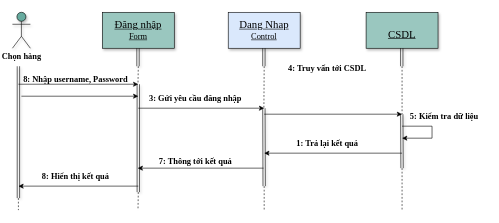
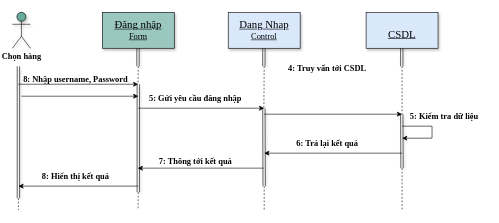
- <mxCell id="13" value="&lt;br&gt;&lt;font face=&quot;Times New Roman&quot;&gt;&lt;span style=&quot;font-size: 18px;&quot;&gt;&lt;u&gt;CSDL&lt;/u&gt;&lt;/span&gt;&lt;/font&gt;" style="rounded=0;whiteSpace=wrap;html=1;fillColor=#9AC7BF;shadow=1;" parent="1" vertex="1"><mxGeometry x="610" y="20" width="120" height="60" as="geometry" /></mxCell>
+ <mxCell id="13" value="&lt;br&gt;&lt;font face=&quot;Times New Roman&quot;&gt;&lt;span style=&quot;font-size: 18px;&quot;&gt;&lt;u&gt;CSDL&lt;/u&gt;&lt;/span&gt;&lt;/font&gt;" style="rounded=0;whiteSpace=wrap;html=1;fillColor=#dae8fc;shadow=1;" parent="1" vertex="1"><mxGeometry x="610" y="20" width="120" height="60" as="geometry" /></mxCell>
- <mxCell id="29" value="&lt;b&gt;3: Gửi yêu cầu đăng nhập&lt;/b&gt;" style="text;html=1;align=center;verticalAlign=middle;resizable=0;points=[];autosize=1;strokeColor=none;fillColor=none;fontSize=14;fontFamily=Times New Roman;" parent="1" vertex="1"><mxGeometry x="235" y="150" width="180" height="30" as="geometry" /></mxCell>
+ <mxCell id="29" value="&lt;b&gt;5: Gửi yêu cầu đăng nhập&lt;/b&gt;" style="text;html=1;align=center;verticalAlign=middle;resizable=0;points=[];autosize=1;strokeColor=none;fillColor=none;fontSize=14;fontFamily=Times New Roman;" parent="1" vertex="1"><mxGeometry x="235" y="150" width="180" height="30" as="geometry" /></mxCell>
- <mxCell id="31" value="&lt;b&gt;1: Trả lại kết quả&lt;/b&gt;" style="text;html=1;align=center;verticalAlign=middle;resizable=0;points=[];autosize=1;strokeColor=none;fillColor=none;fontSize=14;fontFamily=Times New Roman;" parent="1" vertex="1"><mxGeometry x="480" y="225" width="130" height="30" as="geometry" /></mxCell>
+ <mxCell id="31" value="&lt;b&gt;6: Trả lại kết quả&lt;/b&gt;" style="text;html=1;align=center;verticalAlign=middle;resizable=0;points=[];autosize=1;strokeColor=none;fillColor=none;fontSize=14;fontFamily=Times New Roman;" parent="1" vertex="1"><mxGeometry x="480" y="225" width="130" height="30" as="geometry" /></mxCell>
